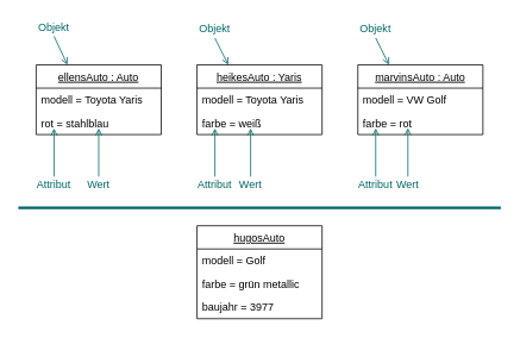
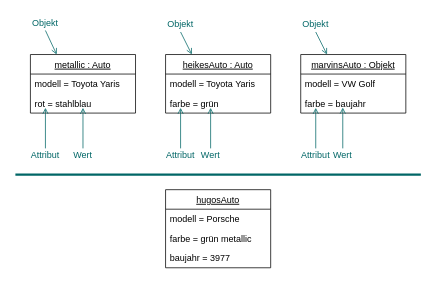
- <mxCell id="3" value="ellensAuto : Auto" style="swimlane;fontStyle=4;align=center;verticalAlign=top;childLayout=stackLayout;horizontal=1;startSize=26;horizontalStack=0;resizeParent=1;resizeParentMax=0;resizeLast=0;collapsible=1;marginBottom=0;" vertex="1" parent="1"><mxGeometry x="40" y="72" width="140" height="78" as="geometry" /></mxCell>
+ <mxCell id="3" value="metallic : Auto" style="swimlane;fontStyle=4;align=center;verticalAlign=top;childLayout=stackLayout;horizontal=1;startSize=26;horizontalStack=0;resizeParent=1;resizeParentMax=0;resizeLast=0;collapsible=1;marginBottom=0;" vertex="1" parent="1"><mxGeometry x="40" y="72" width="140" height="78" as="geometry" /></mxCell>
- <mxCell id="6" value="heikesAuto : Yaris" style="swimlane;fontStyle=4;align=center;verticalAlign=top;childLayout=stackLayout;horizontal=1;startSize=26;horizontalStack=0;resizeParent=1;resizeParentMax=0;resizeLast=0;collapsible=1;marginBottom=0;" vertex="1" parent="1"><mxGeometry x="220" y="72" width="140" height="78" as="geometry" /></mxCell>
+ <mxCell id="6" value="heikesAuto : Auto" style="swimlane;fontStyle=4;align=center;verticalAlign=top;childLayout=stackLayout;horizontal=1;startSize=26;horizontalStack=0;resizeParent=1;resizeParentMax=0;resizeLast=0;collapsible=1;marginBottom=0;" vertex="1" parent="1"><mxGeometry x="220" y="72" width="140" height="78" as="geometry" /></mxCell>
- <mxCell id="9" value="marvinsAuto : Auto" style="swimlane;fontStyle=4;align=center;verticalAlign=top;childLayout=stackLayout;horizontal=1;startSize=26;horizontalStack=0;resizeParent=1;resizeParentMax=0;resizeLast=0;collapsible=1;marginBottom=0;" vertex="1" parent="1"><mxGeometry x="400" y="72" width="140" height="78" as="geometry" /></mxCell>
+ <mxCell id="9" value="marvinsAuto : Objekt" style="swimlane;fontStyle=4;align=center;verticalAlign=top;childLayout=stackLayout;horizontal=1;startSize=26;horizontalStack=0;resizeParent=1;resizeParentMax=0;resizeLast=0;collapsible=1;marginBottom=0;" vertex="1" parent="1"><mxGeometry x="400" y="72" width="140" height="78" as="geometry" /></mxCell>
- <mxCell id="8" value="farbe = weiß" style="text;strokeColor=none;fillColor=none;align=left;verticalAlign=top;spacingLeft=4;spacingRight=4;overflow=hidden;rotatable=0;points=[[0,0.5],[1,0.5]];portConstraint=eastwest;" vertex="1" parent="6"><mxGeometry y="52" width="140" height="26" as="geometry" /></mxCell>
+ <mxCell id="8" value="farbe = grün" style="text;strokeColor=none;fillColor=none;align=left;verticalAlign=top;spacingLeft=4;spacingRight=4;overflow=hidden;rotatable=0;points=[[0,0.5],[1,0.5]];portConstraint=eastwest;" vertex="1" parent="6"><mxGeometry y="52" width="140" height="26" as="geometry" /></mxCell>
- <mxCell id="11" value="farbe = rot" style="text;strokeColor=none;fillColor=none;align=left;verticalAlign=top;spacingLeft=4;spacingRight=4;overflow=hidden;rotatable=0;points=[[0,0.5],[1,0.5]];portConstraint=eastwest;" vertex="1" parent="9"><mxGeometry y="52" width="140" height="26" as="geometry" /></mxCell>
+ <mxCell id="11" value="farbe = baujahr" style="text;strokeColor=none;fillColor=none;align=left;verticalAlign=top;spacingLeft=4;spacingRight=4;overflow=hidden;rotatable=0;points=[[0,0.5],[1,0.5]];portConstraint=eastwest;" vertex="1" parent="9"><mxGeometry y="52" width="140" height="26" as="geometry" /></mxCell>
- <mxCell id="31" value="modell = Golf" style="text;strokeColor=none;fillColor=none;align=left;verticalAlign=top;spacingLeft=4;spacingRight=4;overflow=hidden;rotatable=0;points=[[0,0.5],[1,0.5]];portConstraint=eastwest;" vertex="1" parent="30"><mxGeometry y="26" width="140" height="26" as="geometry" /></mxCell>
+ <mxCell id="31" value="modell = Porsche" style="text;strokeColor=none;fillColor=none;align=left;verticalAlign=top;spacingLeft=4;spacingRight=4;overflow=hidden;rotatable=0;points=[[0,0.5],[1,0.5]];portConstraint=eastwest;" vertex="1" parent="30"><mxGeometry y="26" width="140" height="26" as="geometry" /></mxCell>
